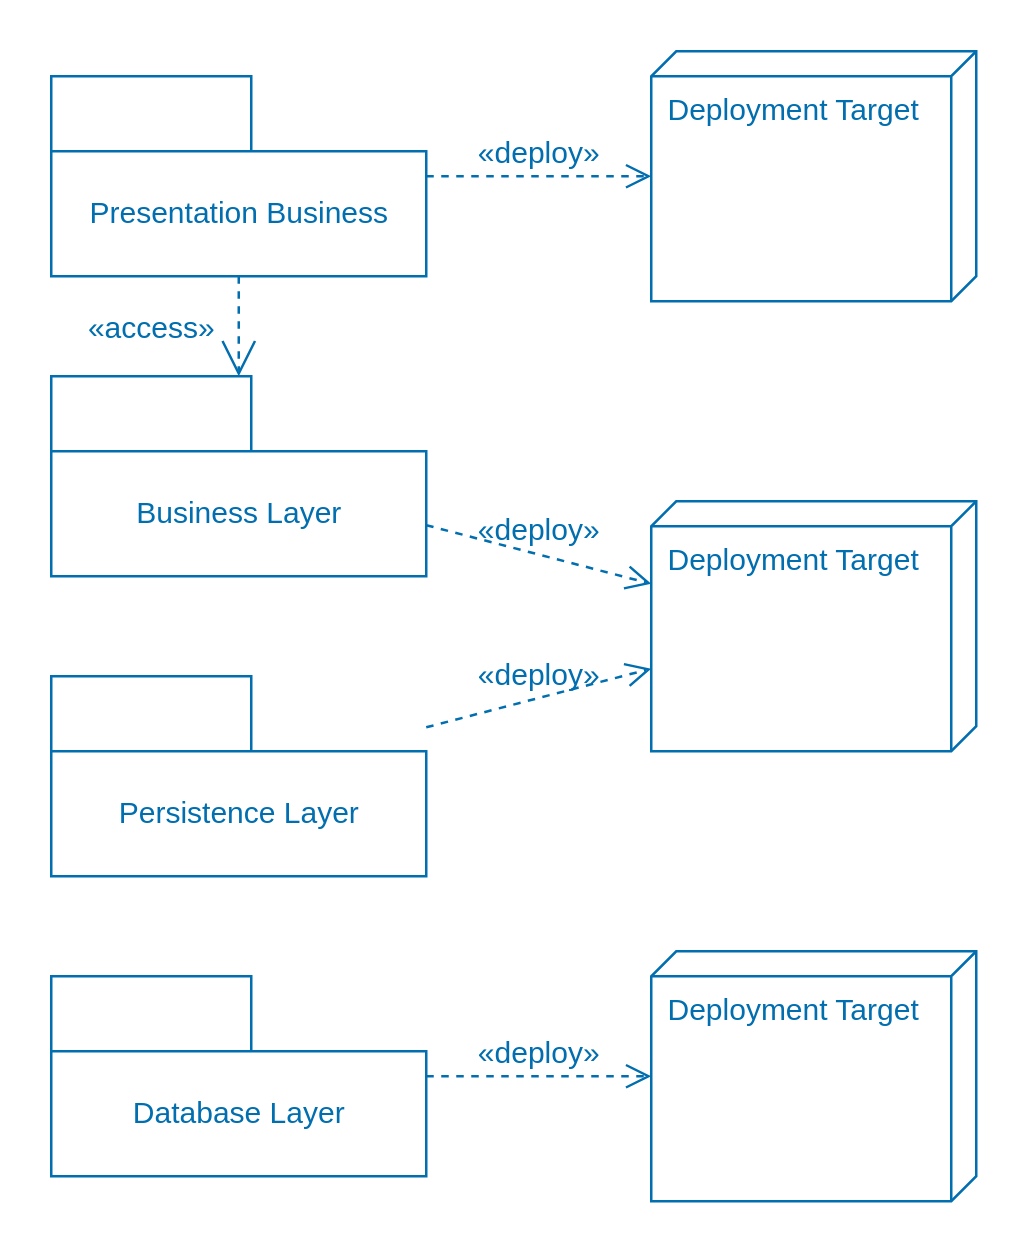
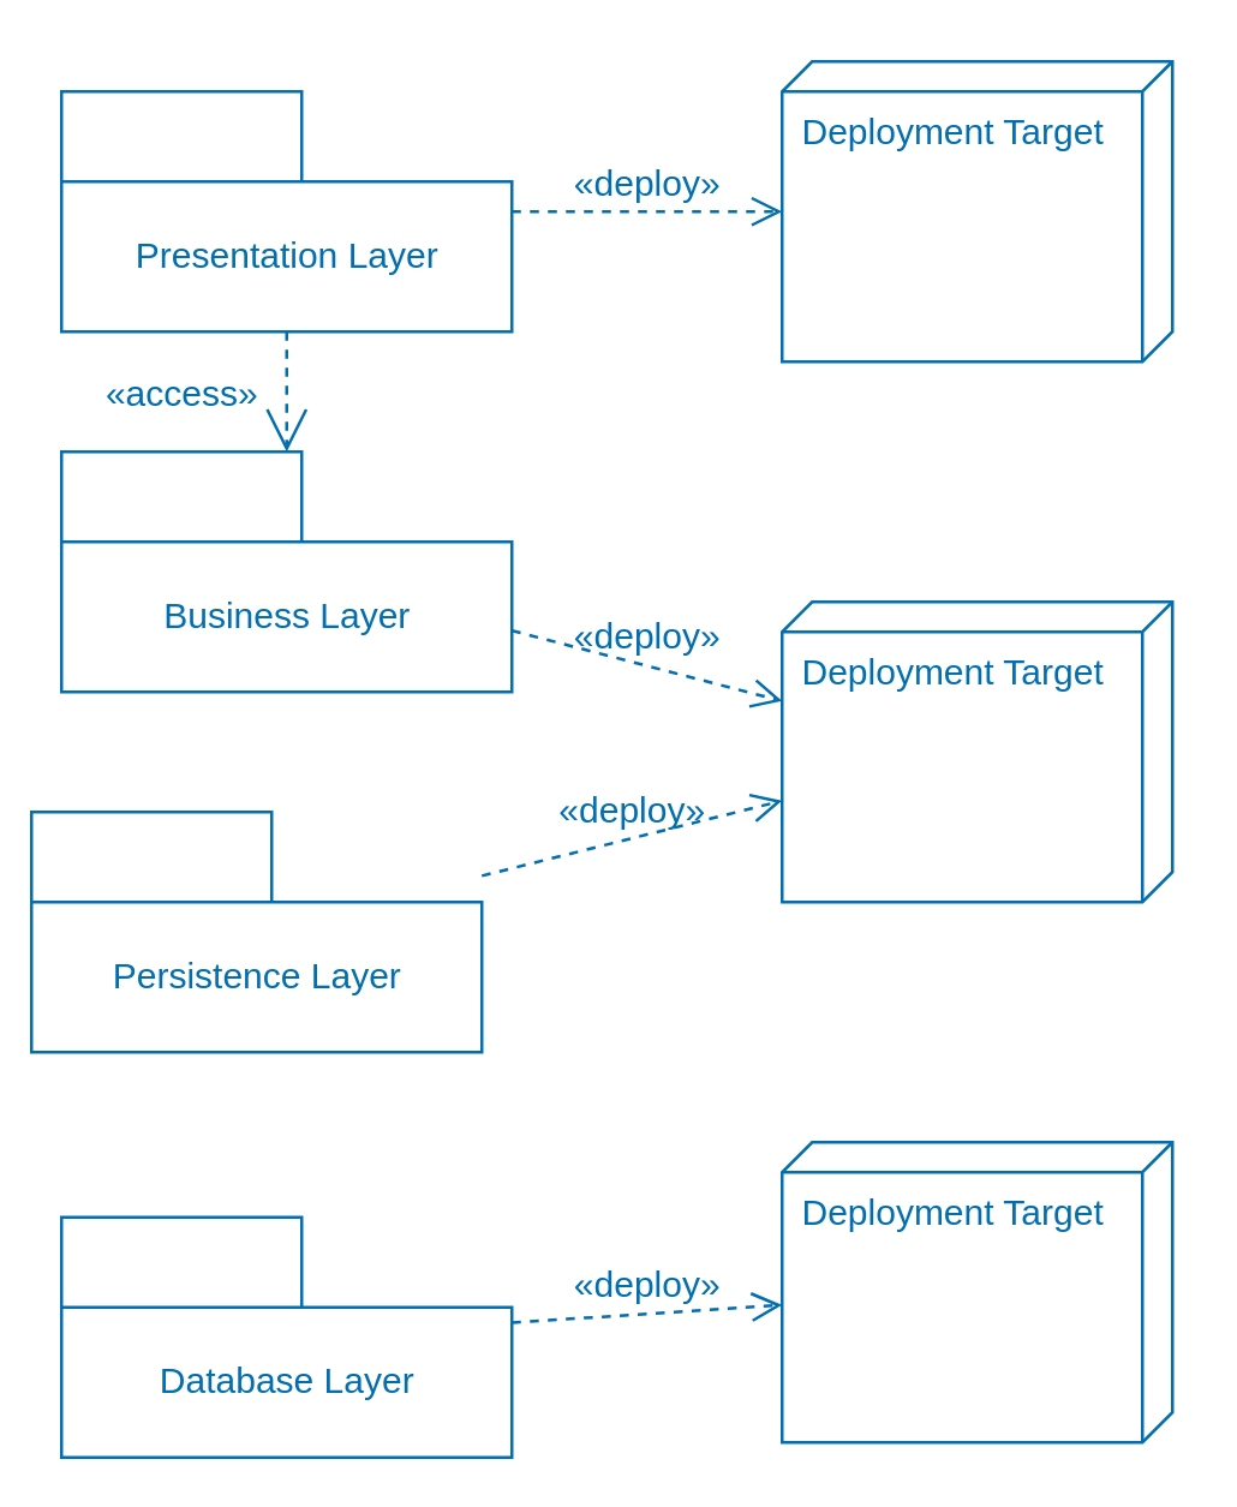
- <mxCell id="2" value="Presentation Business" style="shape=folder;fontStyle=0;tabWidth=80;tabHeight=30;tabPosition=left;html=1;boundedLbl=1;fillColor=none;fontColor=#006EAF;strokeColor=#006EAF;" parent="1" vertex="1"><mxGeometry x="20" y="30" width="150" height="80" as="geometry" /></mxCell>
+ <mxCell id="2" value="Presentation Layer" style="shape=folder;fontStyle=0;tabWidth=80;tabHeight=30;tabPosition=left;html=1;boundedLbl=1;fillColor=none;fontColor=#006EAF;strokeColor=#006EAF;" parent="1" vertex="1"><mxGeometry x="20" y="30" width="150" height="80" as="geometry" /></mxCell>
- <mxCell id="4" value="Persistence Layer" style="shape=folder;fontStyle=0;tabWidth=80;tabHeight=30;tabPosition=left;html=1;boundedLbl=1;fillColor=none;fontColor=#006EAF;strokeColor=#006EAF;" parent="1" vertex="1"><mxGeometry x="20" y="270" width="150" height="80" as="geometry" /></mxCell>
+ <mxCell id="4" value="Persistence Layer" style="shape=folder;fontStyle=0;tabWidth=80;tabHeight=30;tabPosition=left;html=1;boundedLbl=1;fillColor=none;fontColor=#006EAF;strokeColor=#006EAF;" parent="1" vertex="1"><mxGeometry x="10" y="270" width="150" height="80" as="geometry" /></mxCell>
- <mxCell id="5" value="Database Layer" style="shape=folder;fontStyle=0;tabWidth=80;tabHeight=30;tabPosition=left;html=1;boundedLbl=1;fillColor=none;fontColor=#006EAF;strokeColor=#006EAF;" parent="1" vertex="1"><mxGeometry x="20" y="390" width="150" height="80" as="geometry" /></mxCell>
+ <mxCell id="5" value="Database Layer" style="shape=folder;fontStyle=0;tabWidth=80;tabHeight=30;tabPosition=left;html=1;boundedLbl=1;fillColor=none;fontColor=#006EAF;strokeColor=#006EAF;" parent="1" vertex="1"><mxGeometry x="20" y="405" width="150" height="80" as="geometry" /></mxCell>
